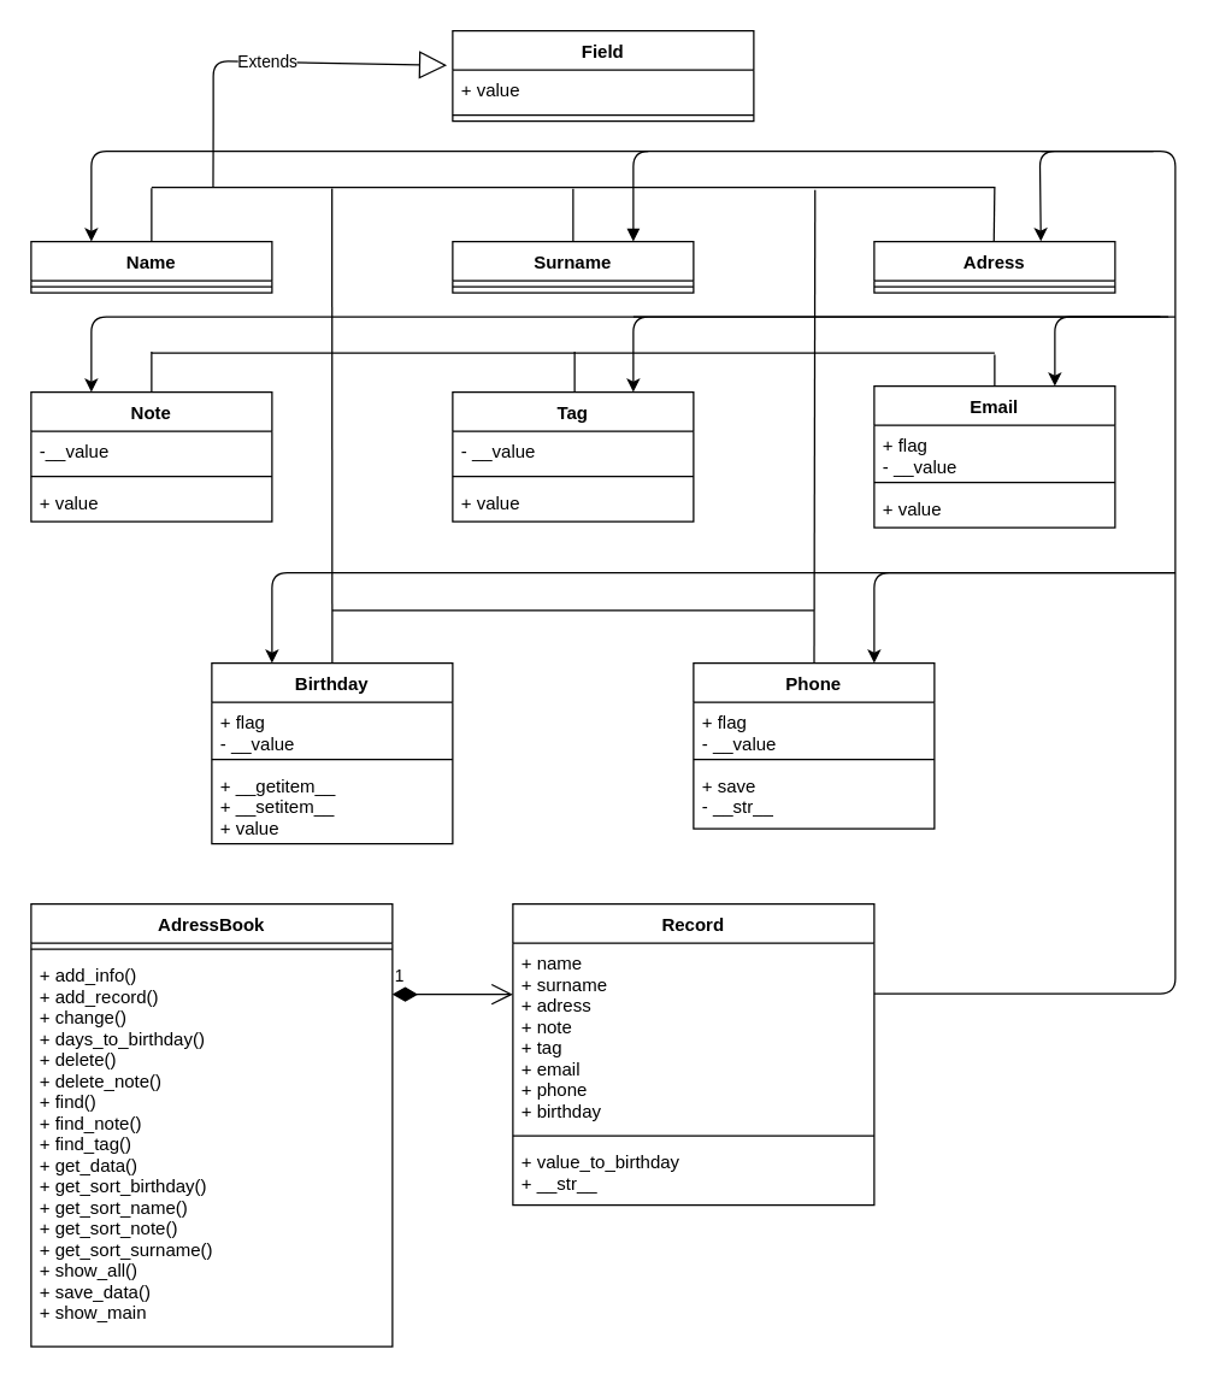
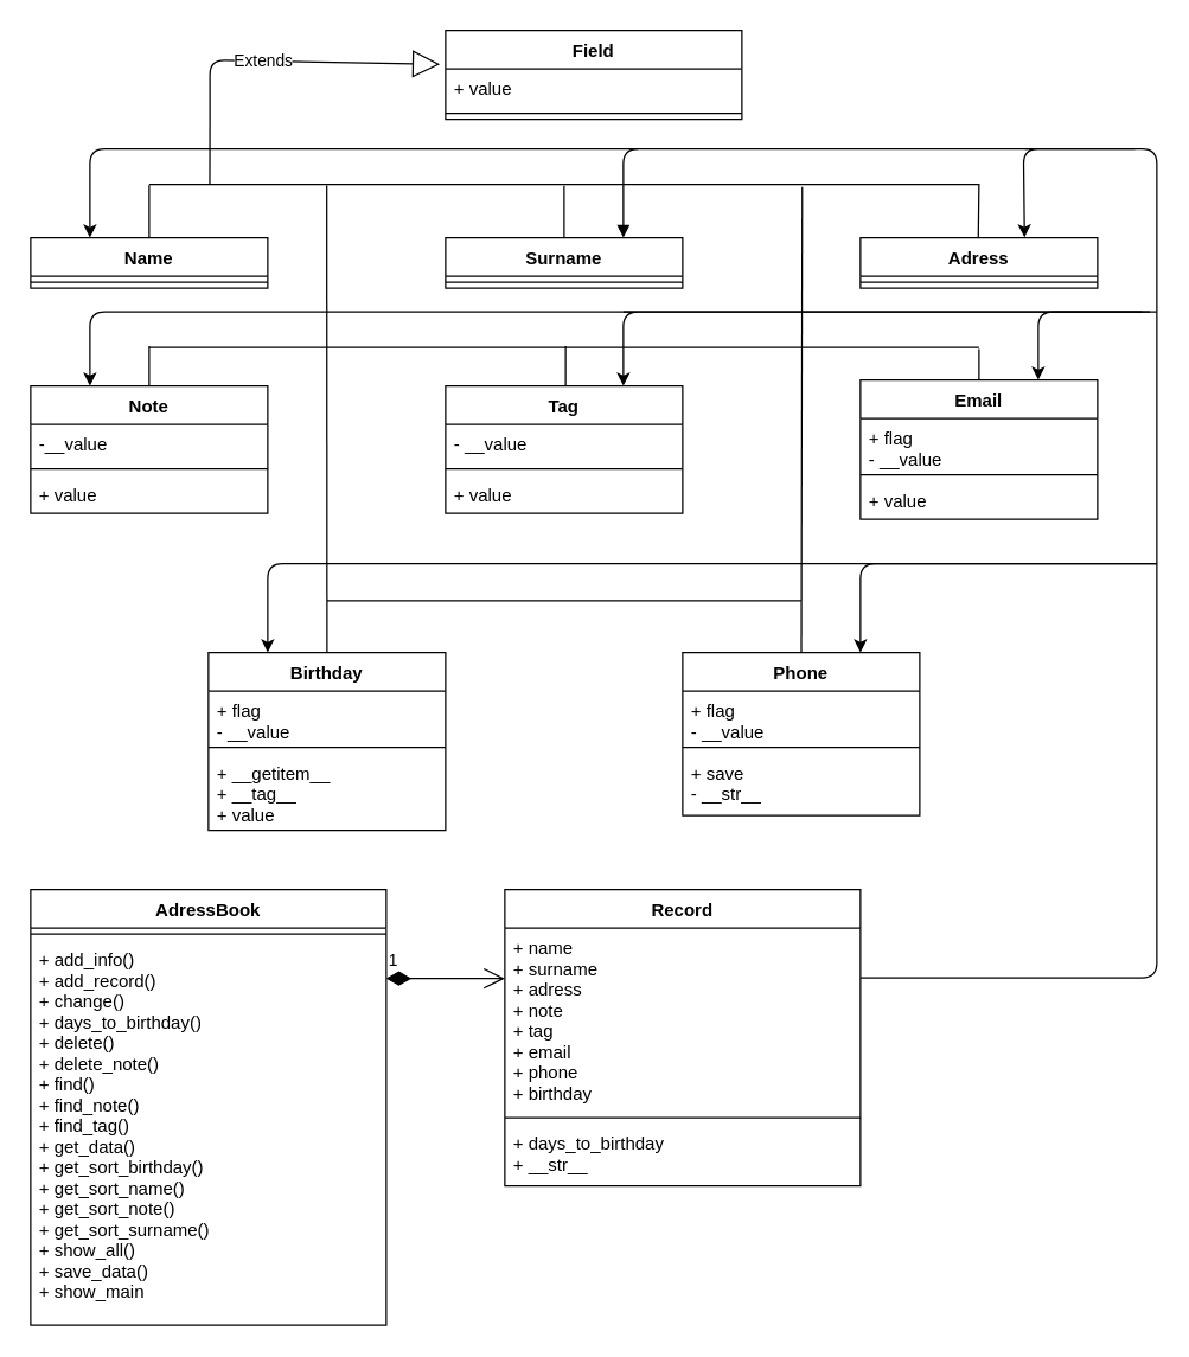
- <mxCell id="33" value="+ __getitem__&#10;+ __setitem__&#10;+ value&#10;" style="text;strokeColor=none;fillColor=none;align=left;verticalAlign=top;spacingLeft=4;spacingRight=4;overflow=hidden;rotatable=0;points=[[0,0.5],[1,0.5]];portConstraint=eastwest;" vertex="1" parent="30"><mxGeometry y="68" width="160" height="52" as="geometry" /></mxCell>
+ <mxCell id="33" value="+ __getitem__&#10;+ __tag__&#10;+ value&#10;" style="text;strokeColor=none;fillColor=none;align=left;verticalAlign=top;spacingLeft=4;spacingRight=4;overflow=hidden;rotatable=0;points=[[0,0.5],[1,0.5]];portConstraint=eastwest;" vertex="1" parent="30"><mxGeometry y="68" width="160" height="52" as="geometry" /></mxCell>
- <mxCell id="47" value="+ value_to_birthday&#10;+ __str__" style="text;strokeColor=none;fillColor=none;align=left;verticalAlign=top;spacingLeft=4;spacingRight=4;overflow=hidden;rotatable=0;points=[[0,0.5],[1,0.5]];portConstraint=eastwest;" vertex="1" parent="44"><mxGeometry y="158" width="240" height="42" as="geometry" /></mxCell>
+ <mxCell id="47" value="+ days_to_birthday&#10;+ __str__" style="text;strokeColor=none;fillColor=none;align=left;verticalAlign=top;spacingLeft=4;spacingRight=4;overflow=hidden;rotatable=0;points=[[0,0.5],[1,0.5]];portConstraint=eastwest;" vertex="1" parent="44"><mxGeometry y="158" width="240" height="42" as="geometry" /></mxCell>
